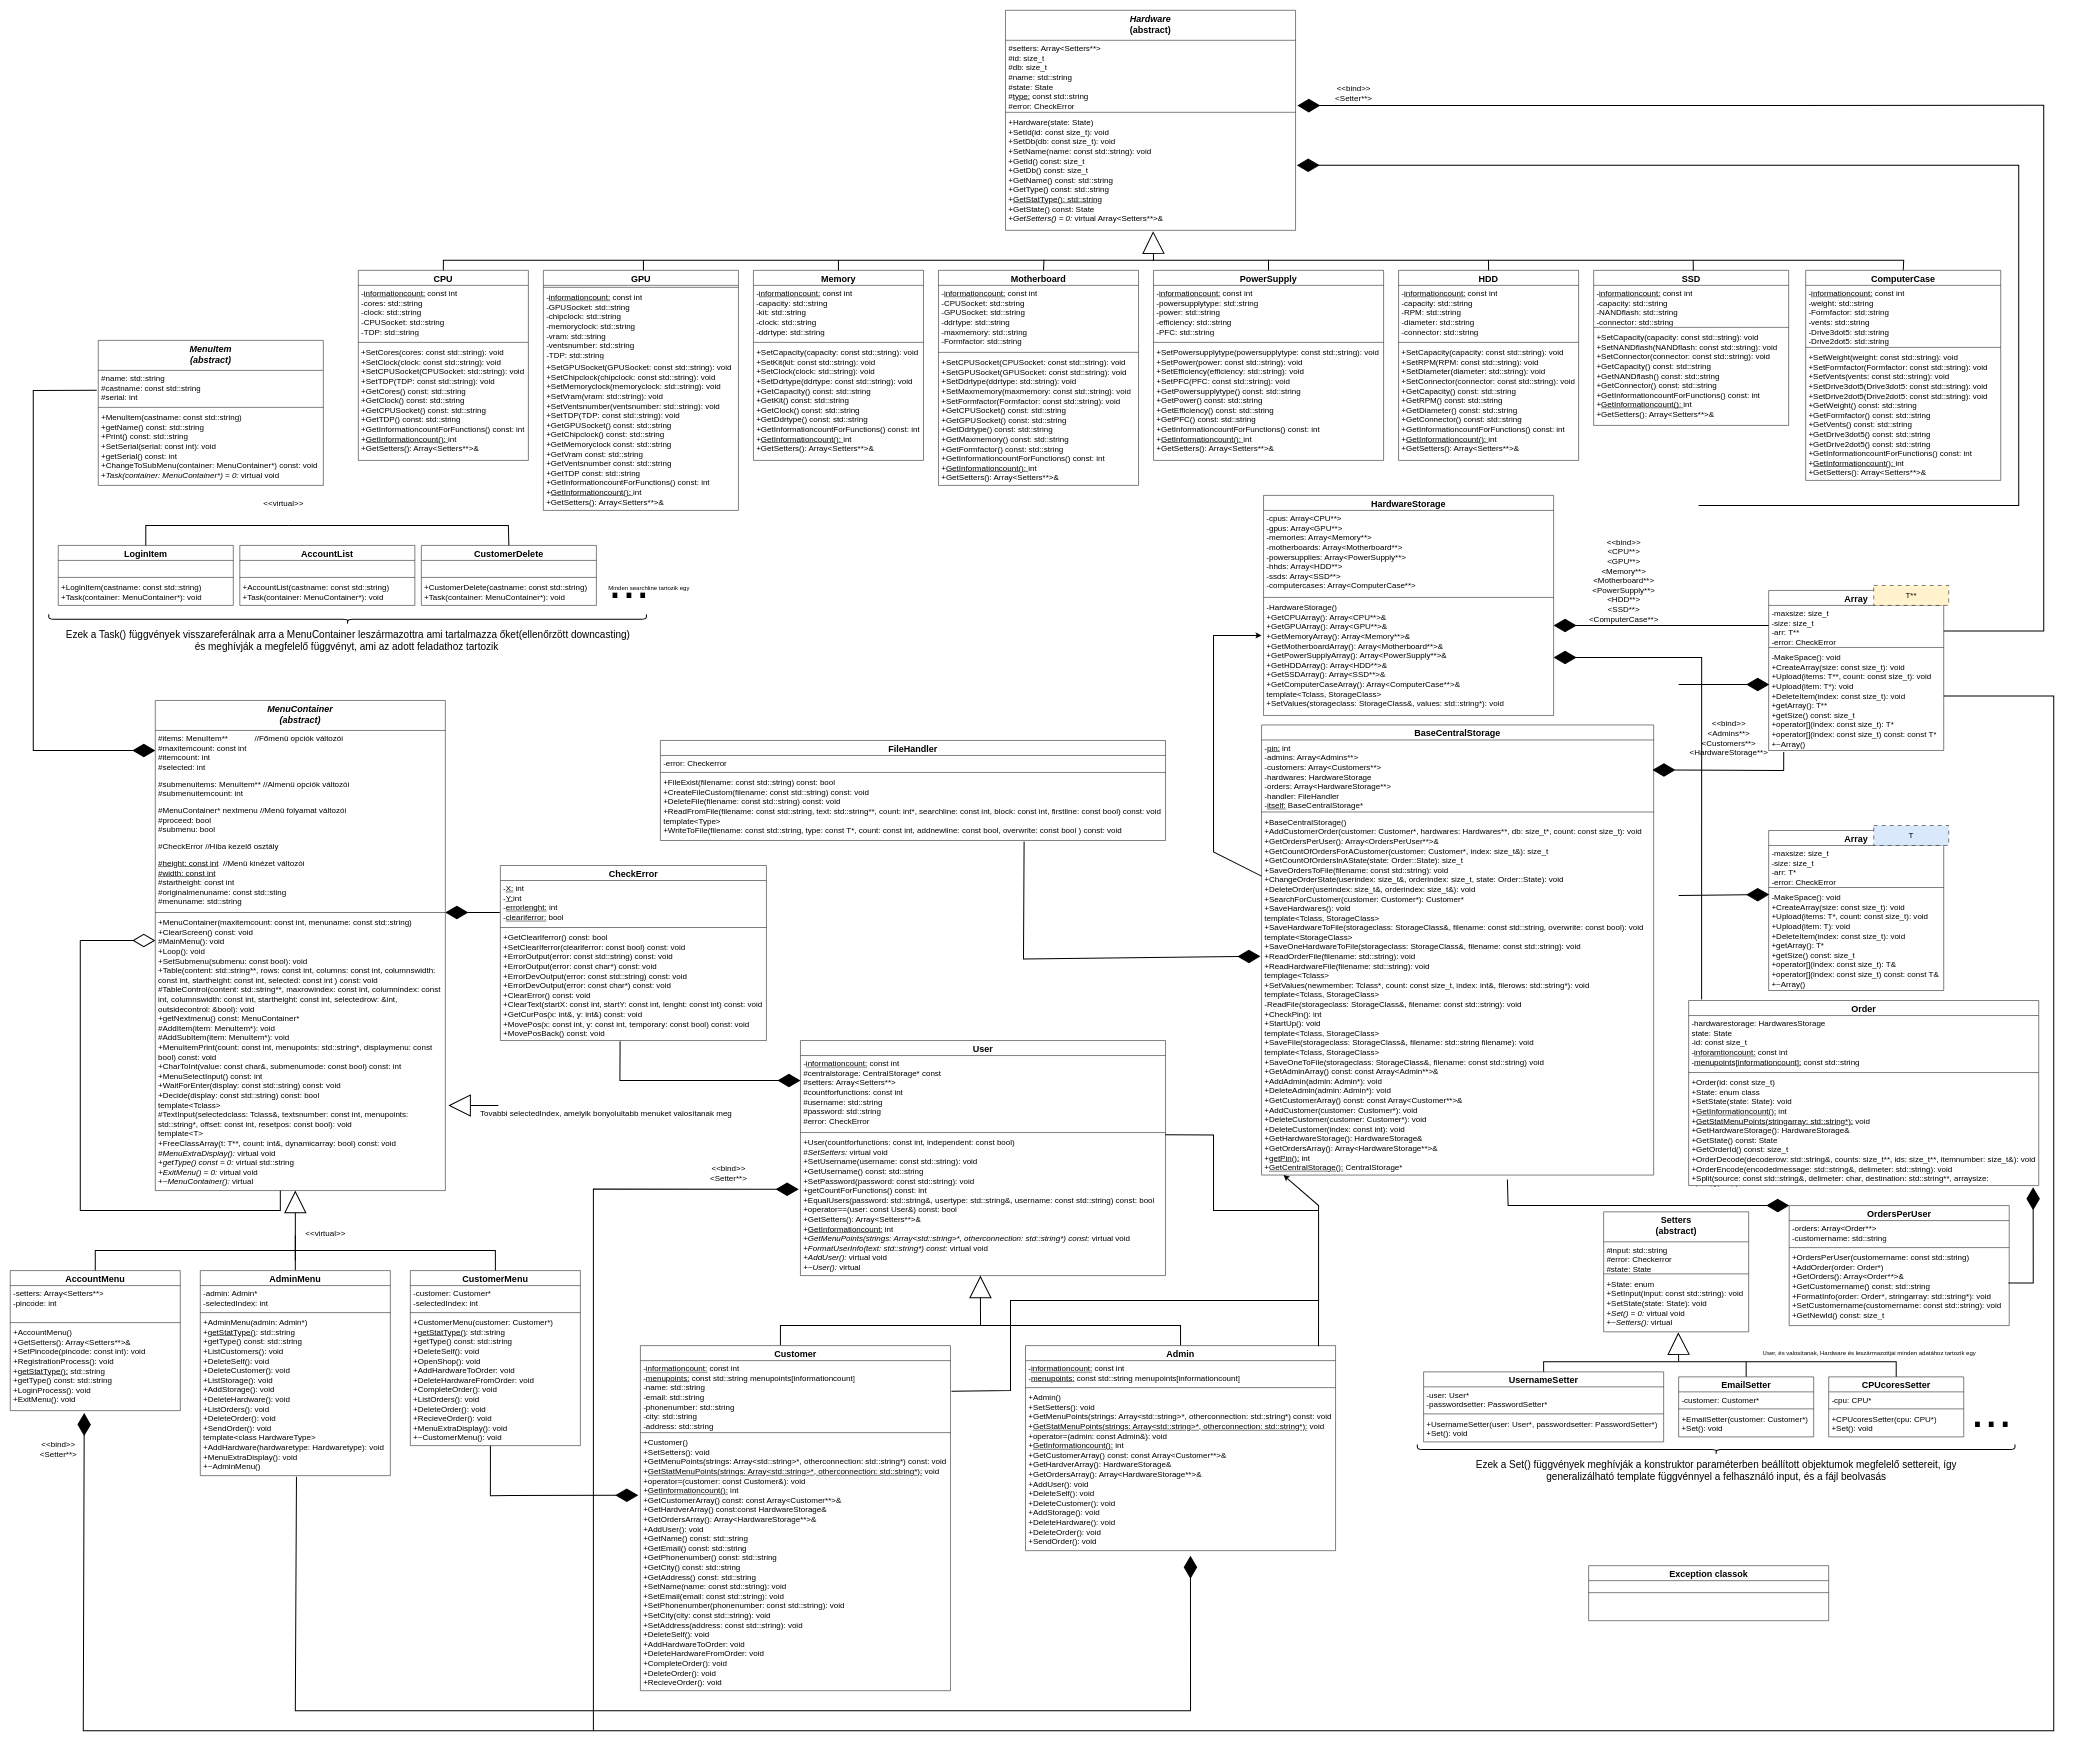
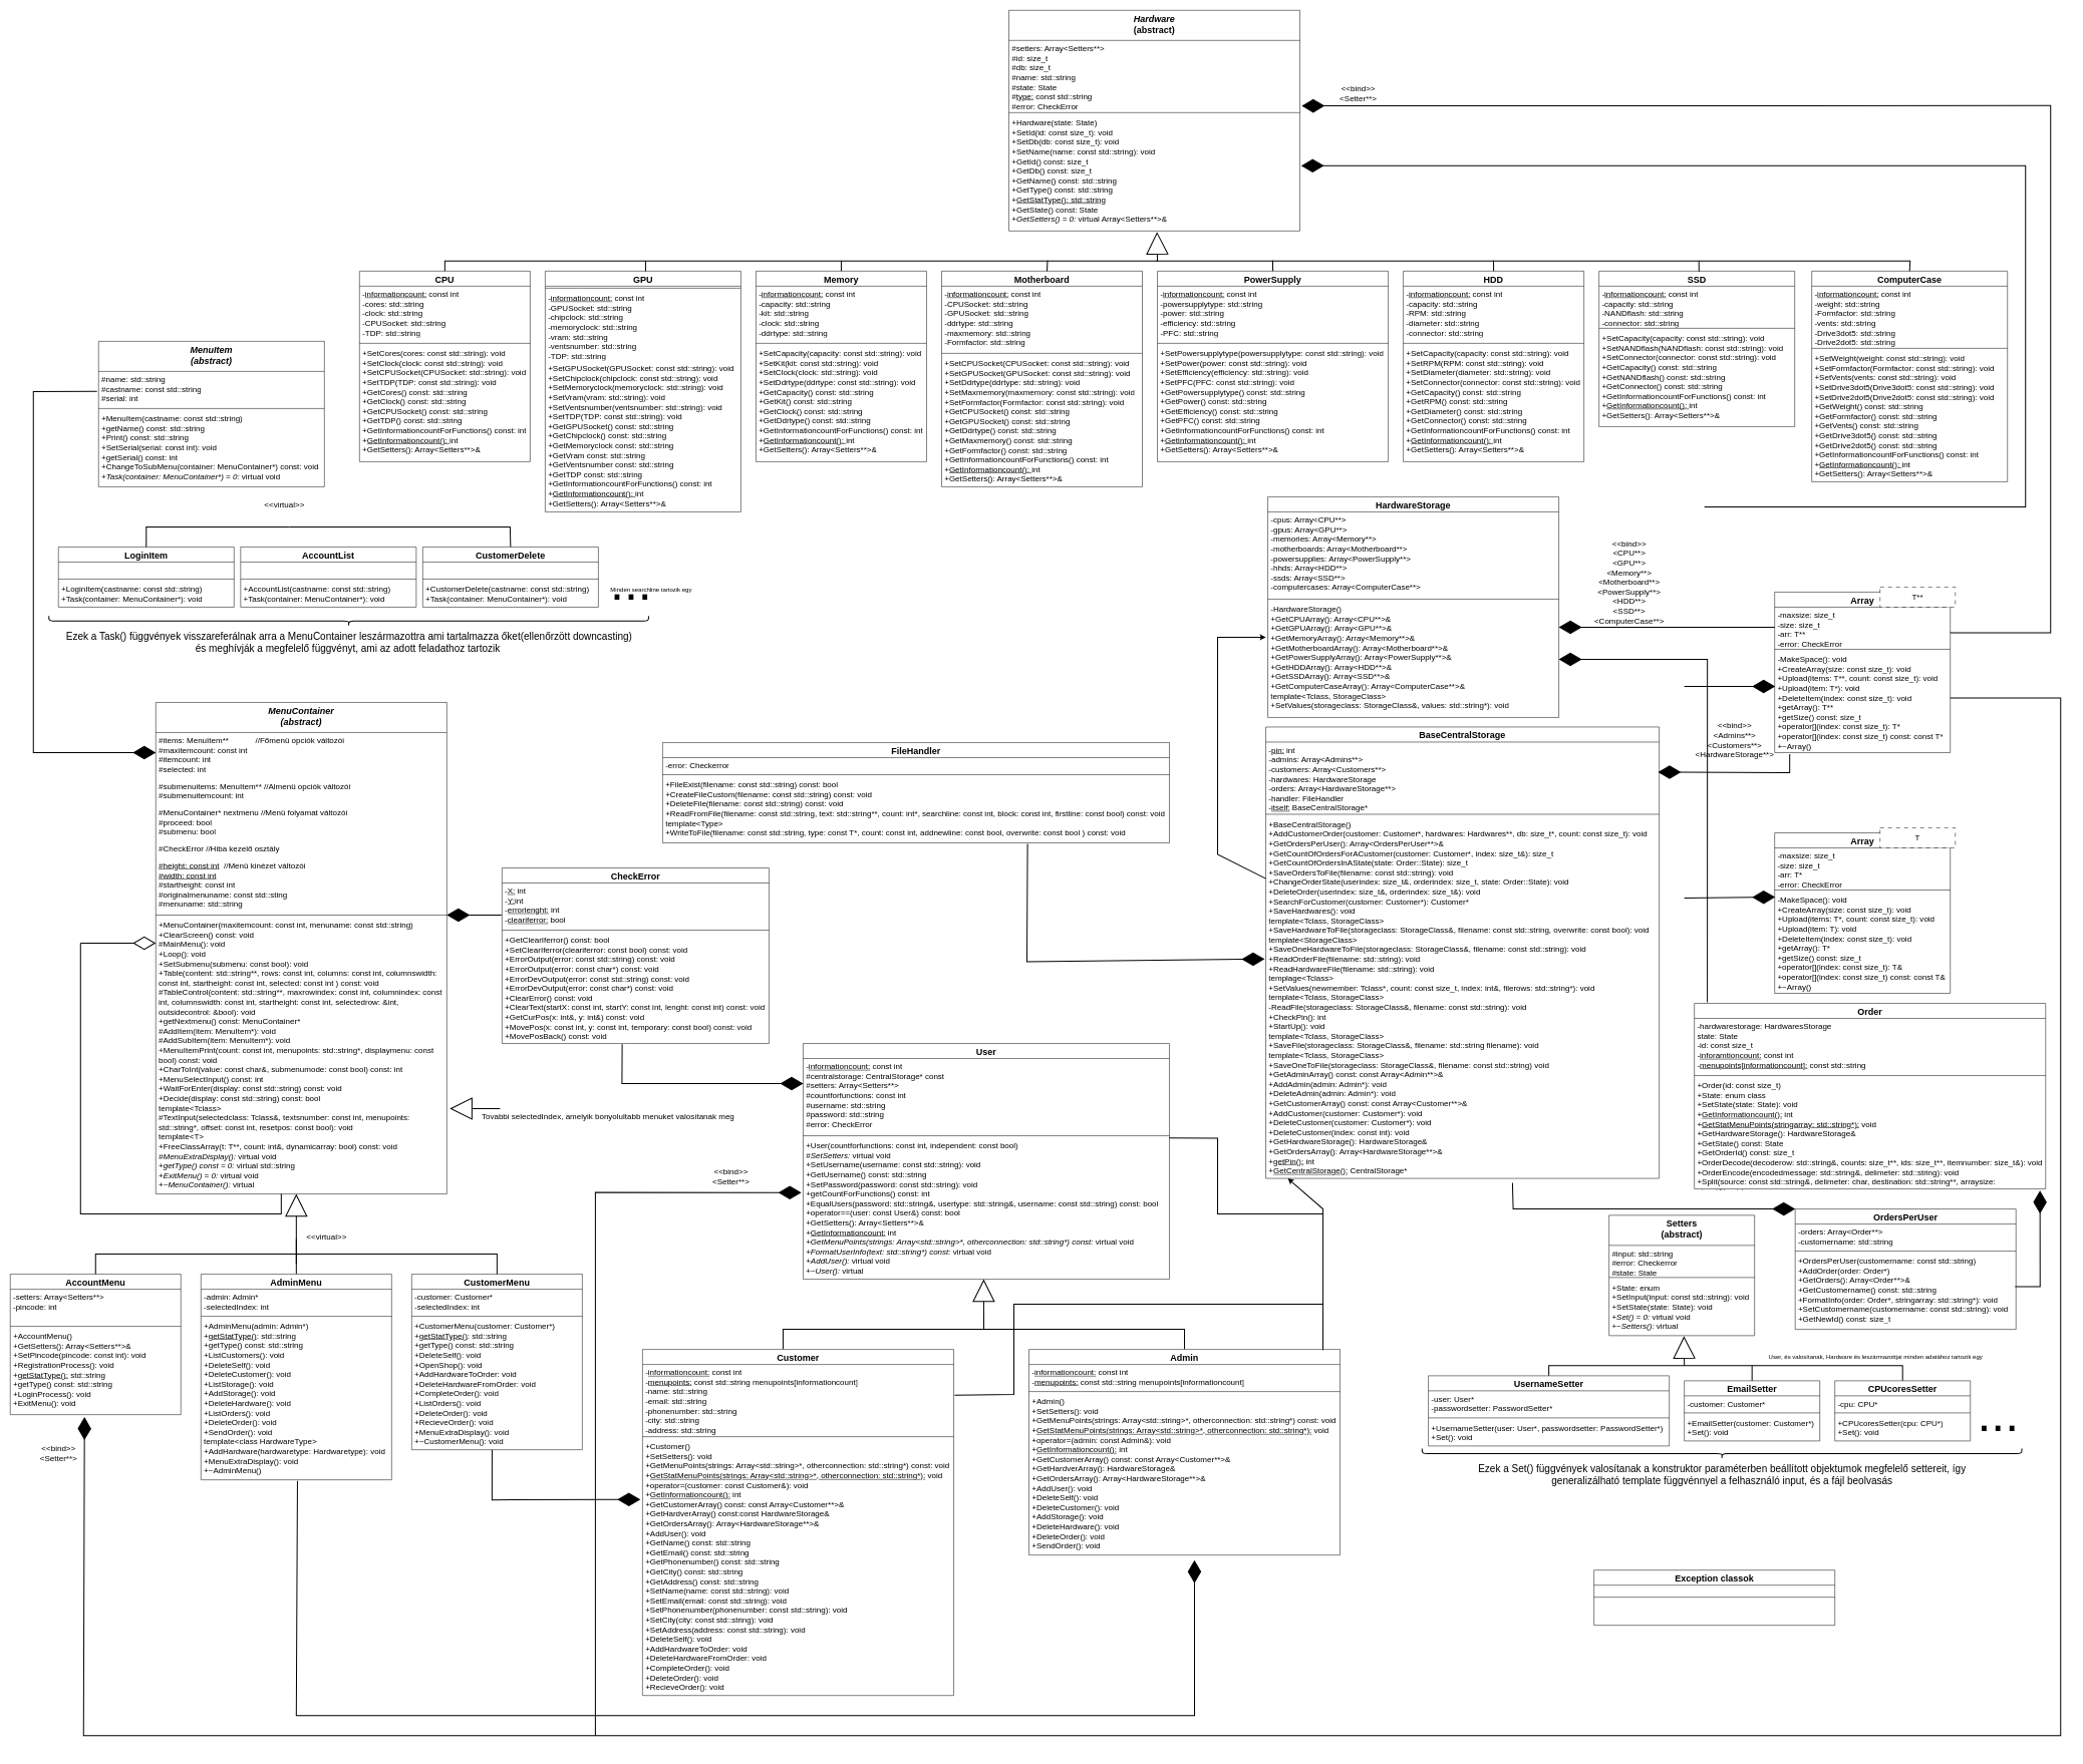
- <mxCell id="163" value="&lt;font style=&quot;font-size: 16px;&quot;&gt;T**&lt;/font&gt;" style="rounded=0;whiteSpace=wrap;html=1;dashed=1;dashPattern=8 8;fillColor=#fff2cc;" parent="1" vertex="1"><mxGeometry x="3746" y="1170" width="150" height="40" as="geometry" /></mxCell>
+ <mxCell id="163" value="&lt;font style=&quot;font-size: 16px;&quot;&gt;T**&lt;/font&gt;" style="rounded=0;whiteSpace=wrap;html=1;dashed=1;dashPattern=8 8;" parent="1" vertex="1"><mxGeometry x="3746" y="1170" width="150" height="40" as="geometry" /></mxCell>
- <mxCell id="158" value="&lt;font style=&quot;font-size: 16px;&quot;&gt;T&lt;/font&gt;" style="rounded=0;whiteSpace=wrap;html=1;dashed=1;dashPattern=8 8;fillColor=#dae8fc;" parent="1" vertex="1"><mxGeometry x="3746" y="1650" width="150" height="40" as="geometry" /></mxCell>
+ <mxCell id="158" value="&lt;font style=&quot;font-size: 16px;&quot;&gt;T&lt;/font&gt;" style="rounded=0;whiteSpace=wrap;html=1;dashed=1;dashPattern=8 8;" parent="1" vertex="1"><mxGeometry x="3746" y="1650" width="150" height="40" as="geometry" /></mxCell>
- <mxCell id="94" value="&lt;span style=&quot;font-size: 20px;&quot;&gt;Ezek a Set() függvények meghívják a konstruktor paraméterben beállított objektumok megfelelő settereit, így&lt;br&gt;generalizálható template függvénnyel a felhasználó input, és a fájl beolvasás&lt;br&gt;&lt;/span&gt;" style="text;html=1;align=center;verticalAlign=middle;resizable=0;points=[];autosize=1;strokeColor=none;fillColor=none;fontSize=11;fontFamily=Helvetica;fontColor=default;" parent="1" vertex="1"><mxGeometry x="2936" y="2910" width="990" height="60" as="geometry" /></mxCell>
+ <mxCell id="94" value="&lt;span style=&quot;font-size: 20px;&quot;&gt;Ezek a Set() függvények valosítanak a konstruktor paraméterben beállított objektumok megfelelő settereit, így&lt;br&gt;generalizálható template függvénnyel a felhasználó input, és a fájl beolvasás&lt;br&gt;&lt;/span&gt;" style="text;html=1;align=center;verticalAlign=middle;resizable=0;points=[];autosize=1;strokeColor=none;fillColor=none;fontSize=11;fontFamily=Helvetica;fontColor=default;" parent="1" vertex="1"><mxGeometry x="2936" y="2910" width="990" height="60" as="geometry" /></mxCell>
